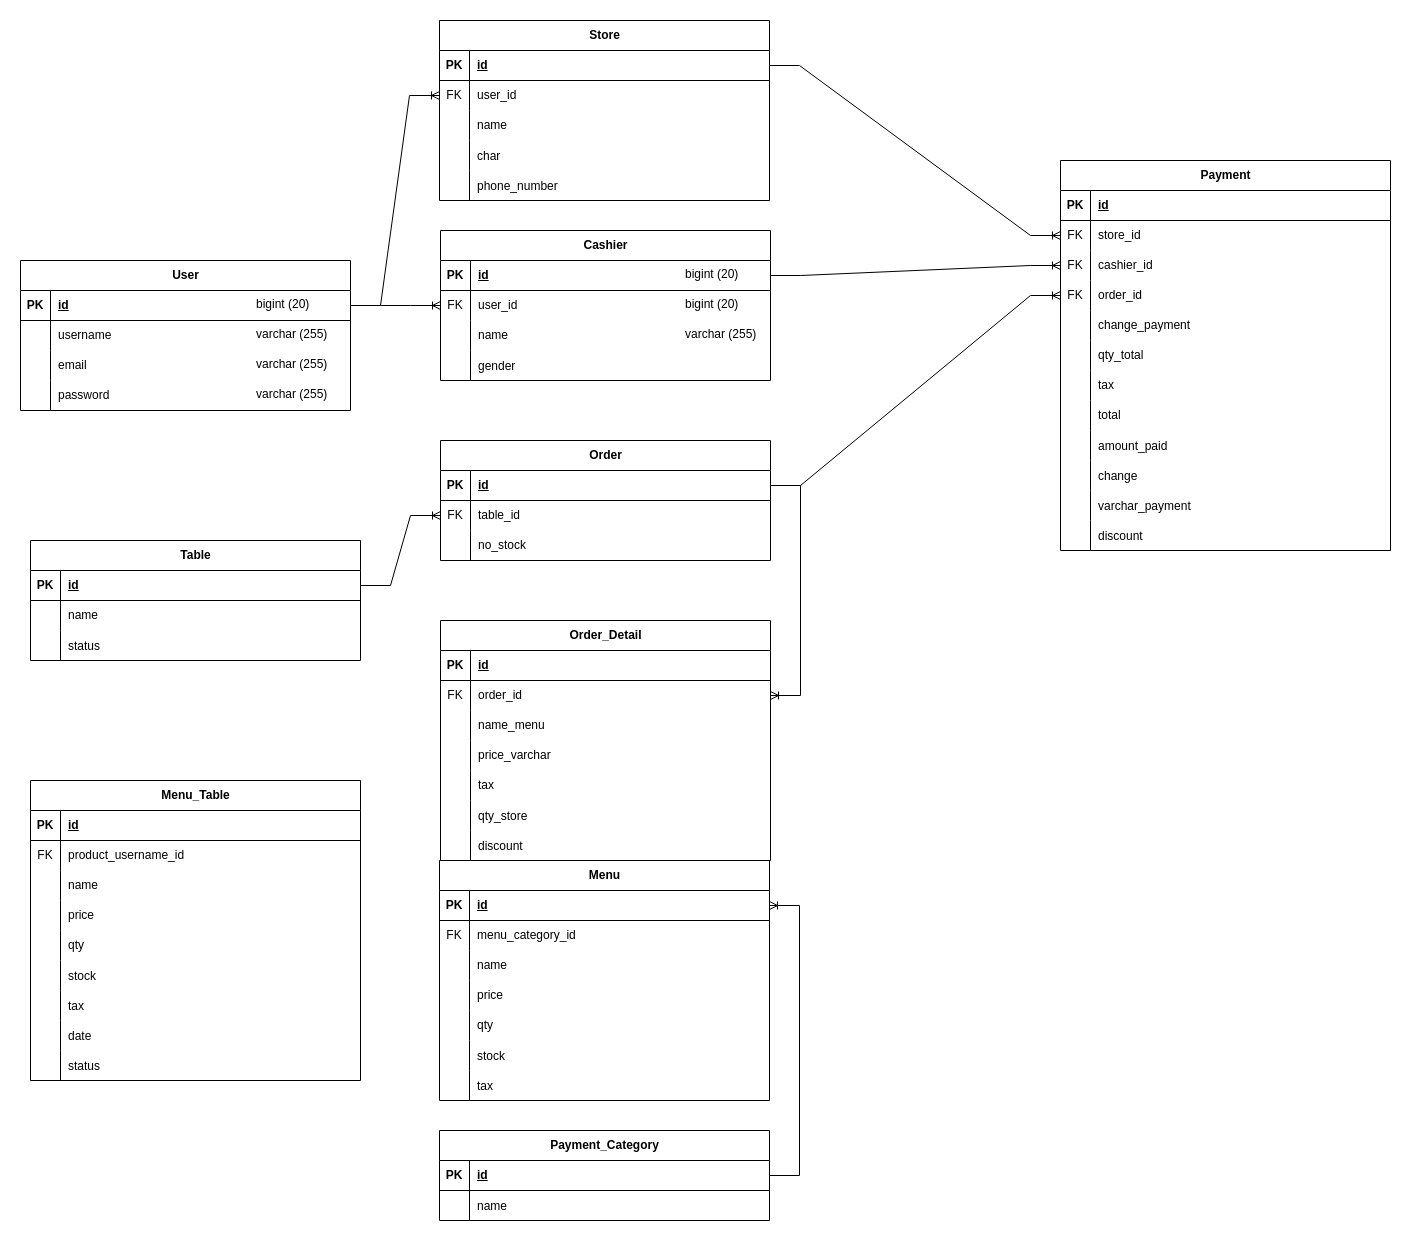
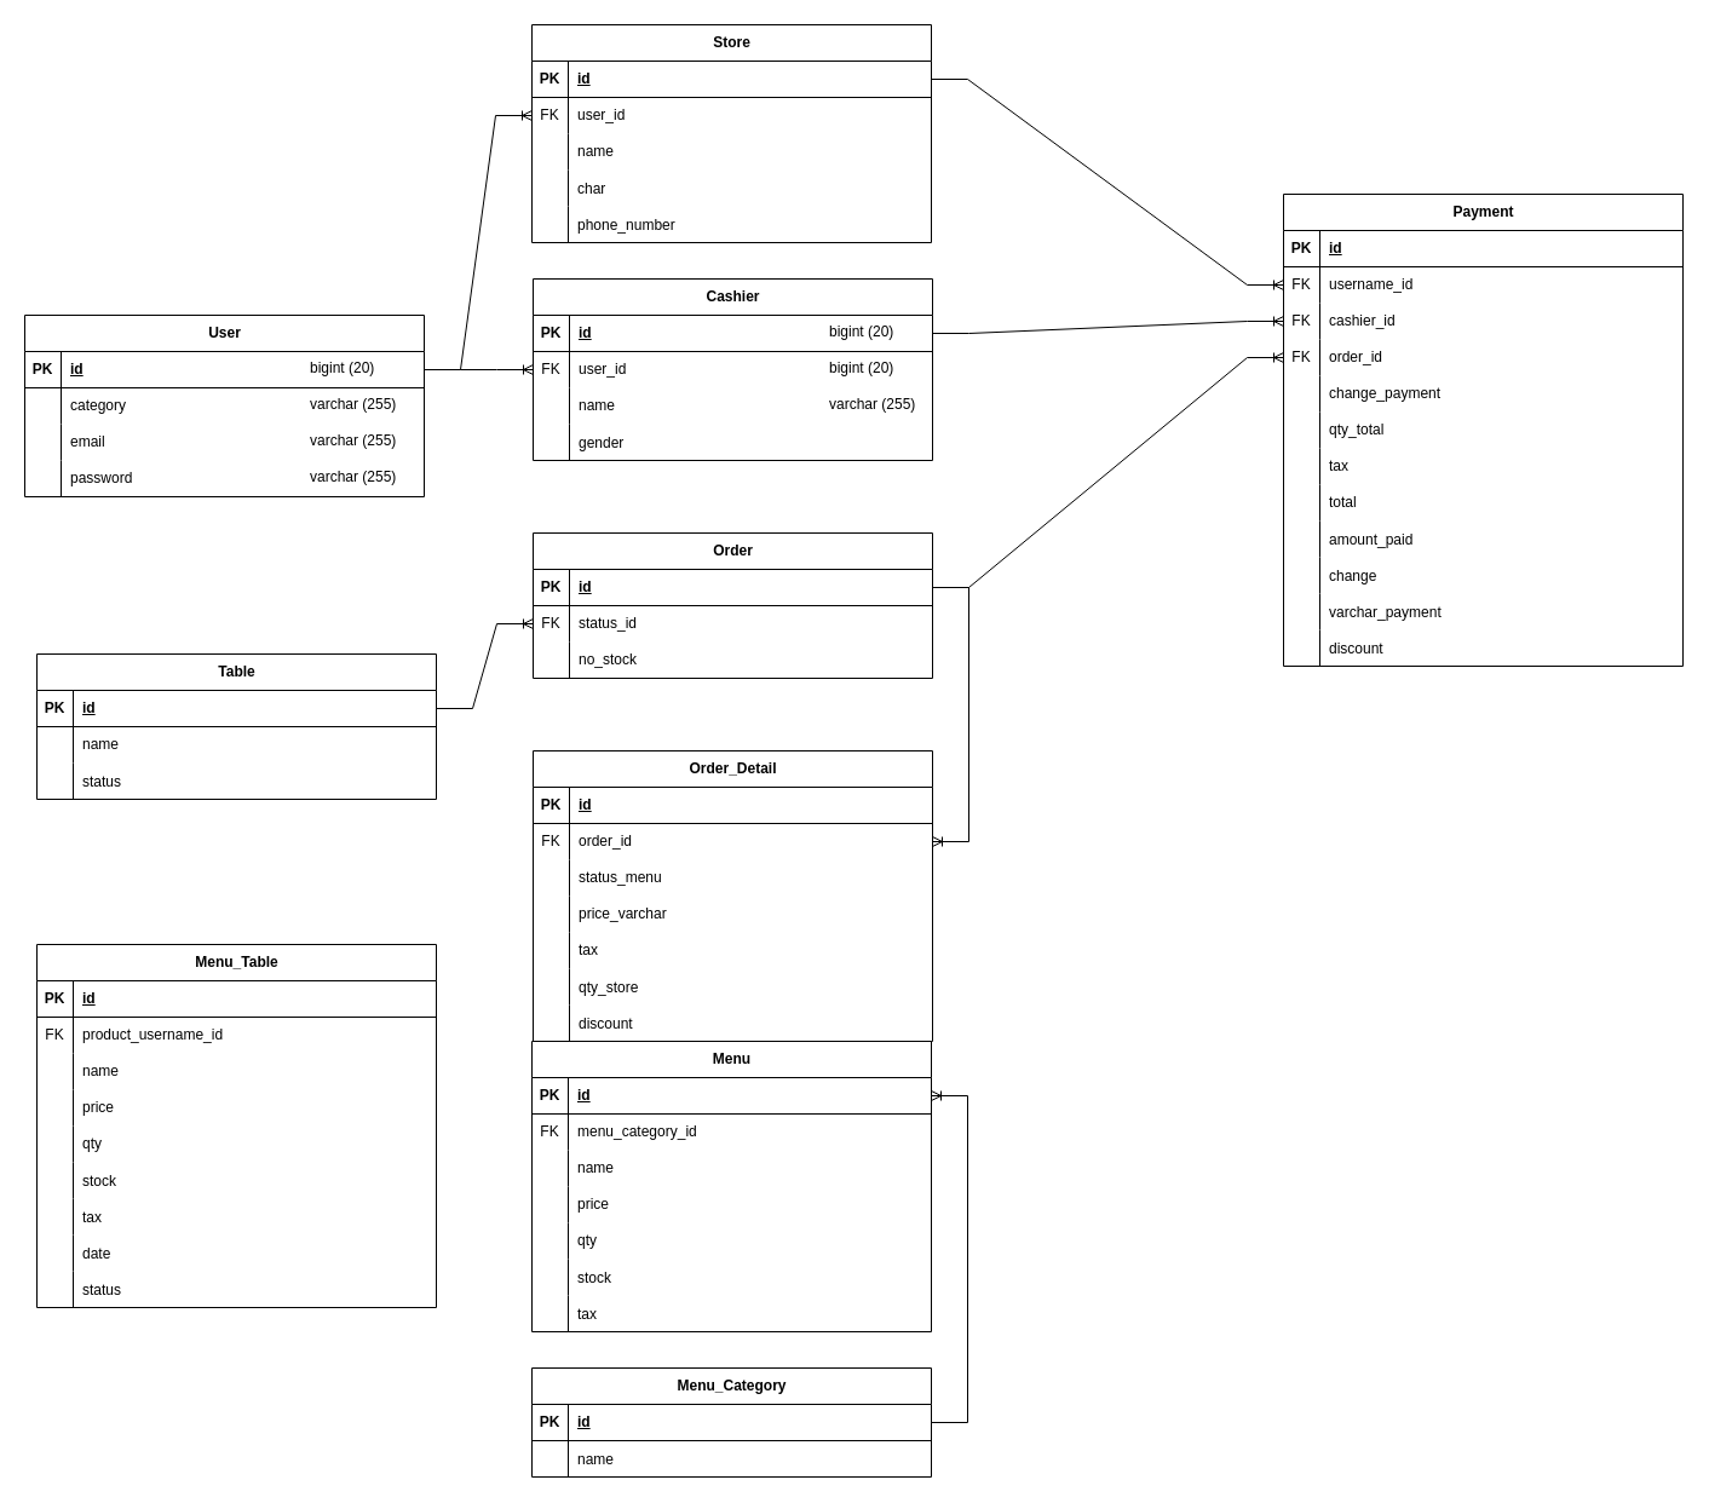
- <mxCell id="118" value="store_id" style="shape=partialRectangle;connectable=0;fillColor=none;top=0;left=0;bottom=0;right=0;align=left;spacingLeft=6;fontStyle=0;overflow=hidden;whiteSpace=wrap;html=1;" parent="116" vertex="1"><mxGeometry x="30" width="300" height="30" as="geometry"><mxRectangle width="300" height="30" as="alternateBounds" /></mxGeometry></mxCell>
+ <mxCell id="118" value="username_id" style="shape=partialRectangle;connectable=0;fillColor=none;top=0;left=0;bottom=0;right=0;align=left;spacingLeft=6;fontStyle=0;overflow=hidden;whiteSpace=wrap;html=1;" parent="116" vertex="1"><mxGeometry x="30" width="300" height="30" as="geometry"><mxRectangle width="300" height="30" as="alternateBounds" /></mxGeometry></mxCell>
- <mxCell id="8" value="username" style="shape=partialRectangle;connectable=0;fillColor=none;top=0;left=0;bottom=0;right=0;align=left;spacingLeft=6;overflow=hidden;whiteSpace=wrap;html=1;" parent="6" vertex="1"><mxGeometry x="30" width="300" height="30" as="geometry"><mxRectangle width="300" height="30" as="alternateBounds" /></mxGeometry></mxCell>
+ <mxCell id="8" value="category" style="shape=partialRectangle;connectable=0;fillColor=none;top=0;left=0;bottom=0;right=0;align=left;spacingLeft=6;overflow=hidden;whiteSpace=wrap;html=1;" parent="6" vertex="1"><mxGeometry x="30" width="300" height="30" as="geometry"><mxRectangle width="300" height="30" as="alternateBounds" /></mxGeometry></mxCell>
- <mxCell id="41" value="table_id" style="shape=partialRectangle;connectable=0;fillColor=none;top=0;left=0;bottom=0;right=0;align=left;spacingLeft=6;fontStyle=0;overflow=hidden;whiteSpace=wrap;html=1;" parent="39" vertex="1"><mxGeometry x="30" width="300" height="30" as="geometry"><mxRectangle width="300" height="30" as="alternateBounds" /></mxGeometry></mxCell>
+ <mxCell id="41" value="status_id" style="shape=partialRectangle;connectable=0;fillColor=none;top=0;left=0;bottom=0;right=0;align=left;spacingLeft=6;fontStyle=0;overflow=hidden;whiteSpace=wrap;html=1;" parent="39" vertex="1"><mxGeometry x="30" width="300" height="30" as="geometry"><mxRectangle width="300" height="30" as="alternateBounds" /></mxGeometry></mxCell>
- <mxCell id="54" value="name_menu" style="shape=partialRectangle;connectable=0;fillColor=none;top=0;left=0;bottom=0;right=0;align=left;spacingLeft=6;fontStyle=0;overflow=hidden;whiteSpace=wrap;html=1;" parent="52" vertex="1"><mxGeometry x="30" width="300" height="30" as="geometry"><mxRectangle width="300" height="30" as="alternateBounds" /></mxGeometry></mxCell>
+ <mxCell id="54" value="status_menu" style="shape=partialRectangle;connectable=0;fillColor=none;top=0;left=0;bottom=0;right=0;align=left;spacingLeft=6;fontStyle=0;overflow=hidden;whiteSpace=wrap;html=1;" parent="52" vertex="1"><mxGeometry x="30" width="300" height="30" as="geometry"><mxRectangle width="300" height="30" as="alternateBounds" /></mxGeometry></mxCell>
- <mxCell id="89" value="Payment_Category" style="shape=table;startSize=30;container=1;collapsible=1;childLayout=tableLayout;fixedRows=1;rowLines=0;fontStyle=1;align=center;resizeLast=1;html=1;" parent="1" vertex="1"><mxGeometry x="439" y="1130" width="330" height="90" as="geometry" /></mxCell>
+ <mxCell id="89" value="Menu_Category" style="shape=table;startSize=30;container=1;collapsible=1;childLayout=tableLayout;fixedRows=1;rowLines=0;fontStyle=1;align=center;resizeLast=1;html=1;" parent="1" vertex="1"><mxGeometry x="439" y="1130" width="330" height="90" as="geometry" /></mxCell>
